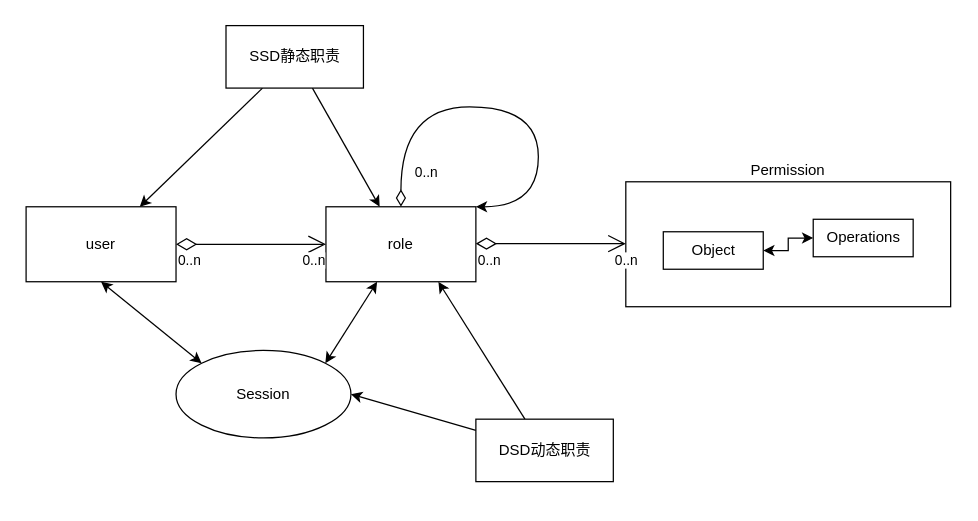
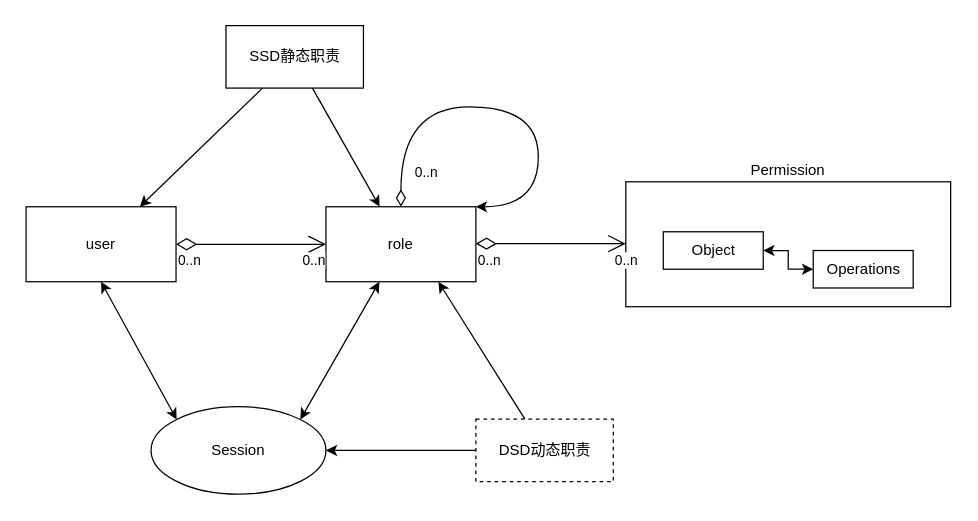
- <mxCell id="9" value="Operations" style="html=1;fontColor=#000000;" vertex="1" parent="1"><mxGeometry x="650" y="175" width="80" height="30" as="geometry" /></mxCell>
+ <mxCell id="9" value="Operations" style="html=1;fontColor=#000000;" vertex="1" parent="1"><mxGeometry x="650" y="200" width="80" height="30" as="geometry" /></mxCell>
- <mxCell id="16" value="Session" style="ellipse;whiteSpace=wrap;html=1;fontColor=#000000;" vertex="1" parent="1"><mxGeometry x="140" y="280" width="140" height="70" as="geometry" /></mxCell>
+ <mxCell id="16" value="Session" style="ellipse;whiteSpace=wrap;html=1;fontColor=#000000;" vertex="1" parent="1"><mxGeometry x="120" y="325" width="140" height="70" as="geometry" /></mxCell>
- <mxCell id="22" value="DSD动态职责" style="html=1;fontColor=#000000;" vertex="1" parent="1"><mxGeometry x="380" y="335" width="110" height="50" as="geometry" /></mxCell>
+ <mxCell id="22" value="DSD动态职责" style="html=1;fontColor=#000000;dashed=1;" vertex="1" parent="1"><mxGeometry x="380" y="335" width="110" height="50" as="geometry" /></mxCell>
